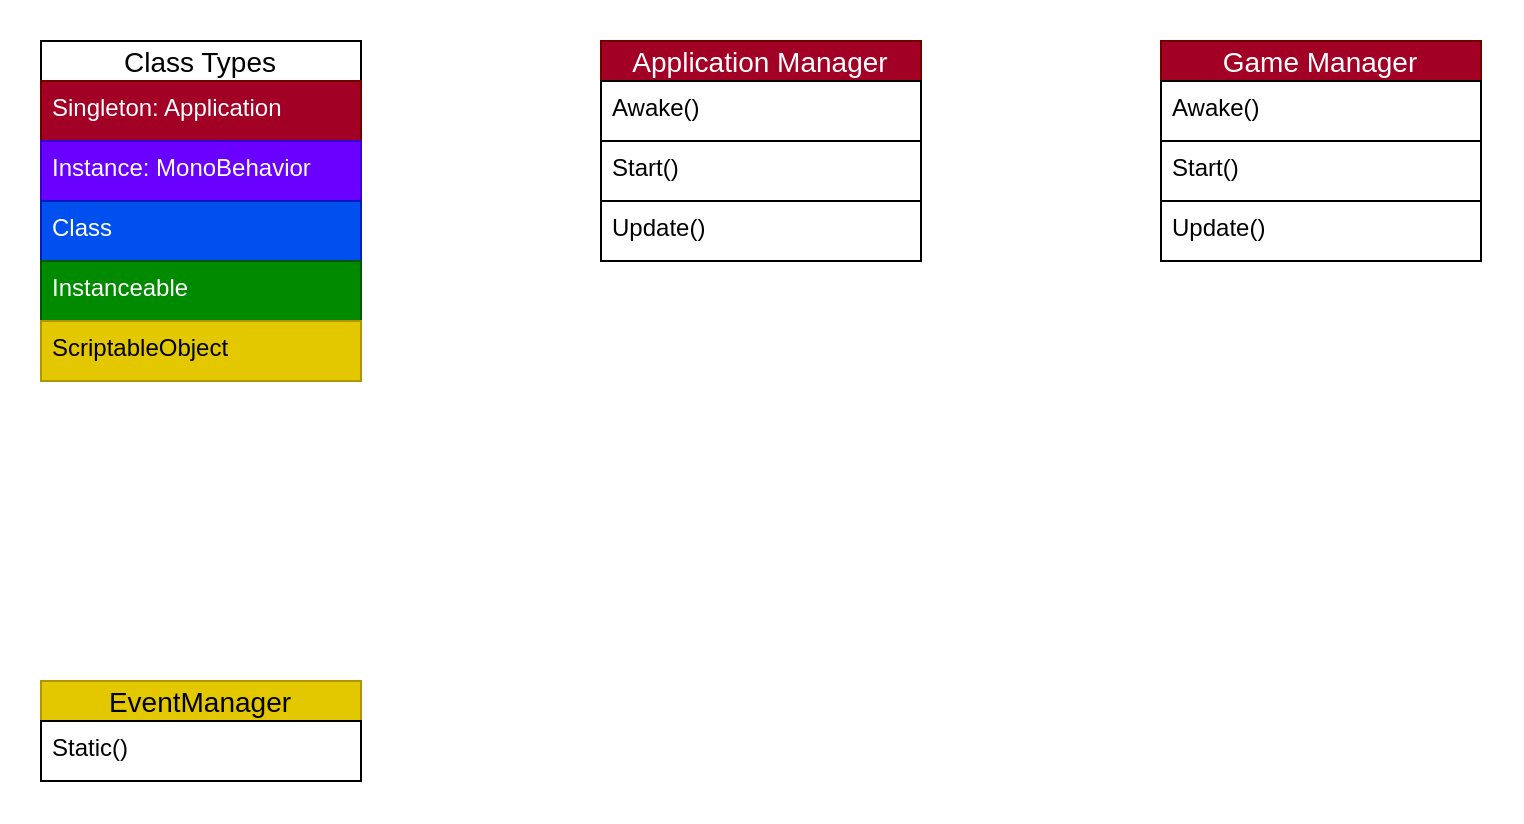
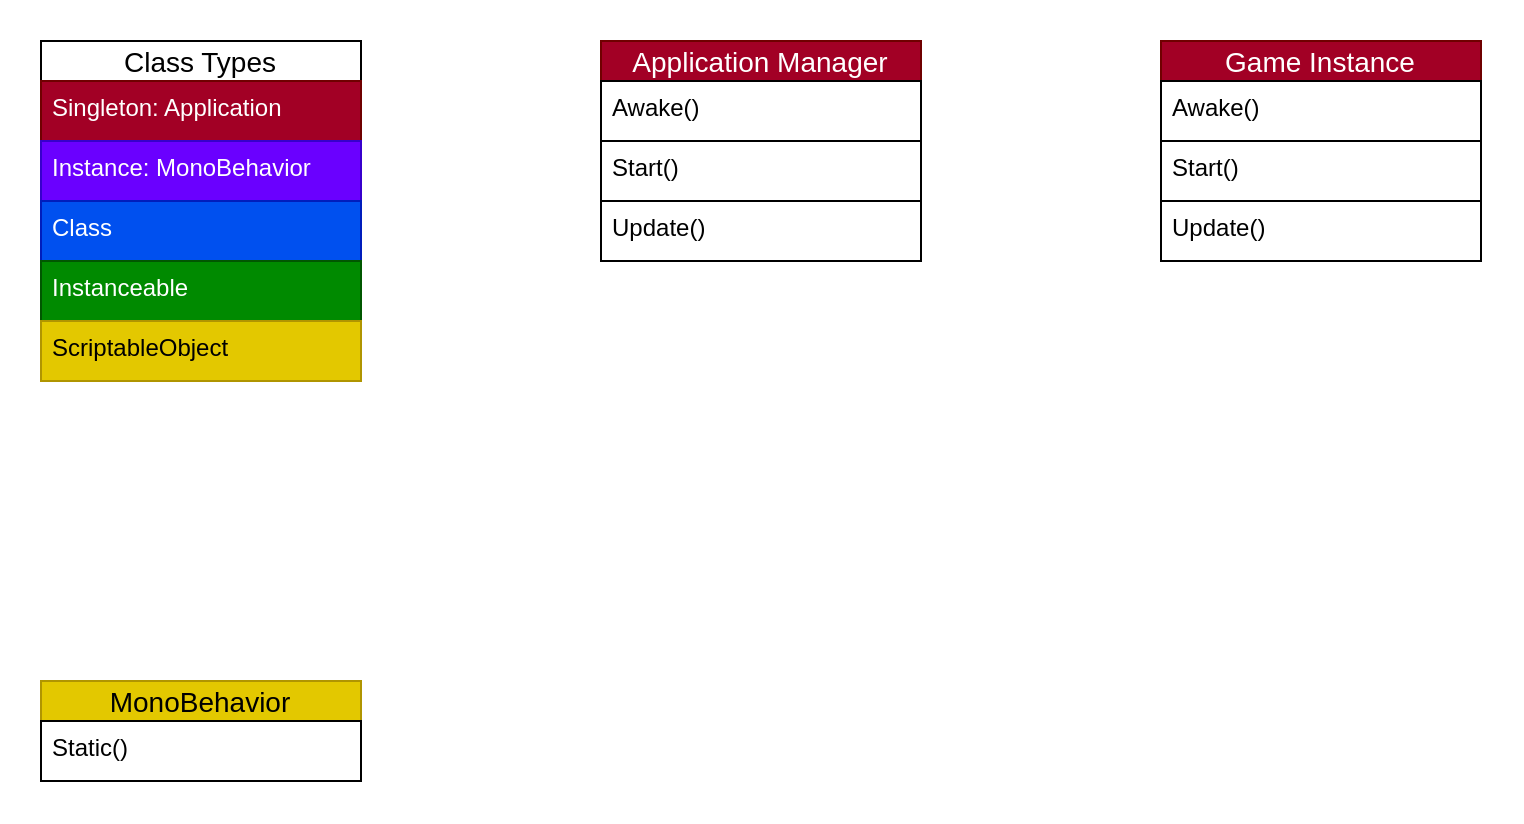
- <mxCell id="12" value="Game Manager" style="swimlane;fontStyle=0;childLayout=stackLayout;horizontal=1;startSize=20;horizontalStack=0;resizeParent=1;resizeParentMax=0;resizeLast=0;collapsible=1;marginBottom=0;align=center;fontSize=14;direction=east;fillColor=#a20025;fontColor=#ffffff;strokeColor=#6F0000;" vertex="1" parent="1"><mxGeometry x="580" width="160" height="110" as="geometry" y="20"><mxRectangle x="250" y="170" width="60" height="30" as="alternateBounds" /></mxGeometry></mxCell>
+ <mxCell id="12" value="Game Instance" style="swimlane;fontStyle=0;childLayout=stackLayout;horizontal=1;startSize=20;horizontalStack=0;resizeParent=1;resizeParentMax=0;resizeLast=0;collapsible=1;marginBottom=0;align=center;fontSize=14;direction=east;fillColor=#a20025;fontColor=#ffffff;strokeColor=#6F0000;" vertex="1" parent="1"><mxGeometry x="580" width="160" height="110" as="geometry" y="20"><mxRectangle x="250" y="170" width="60" height="30" as="alternateBounds" /></mxGeometry></mxCell>
- <mxCell id="16" value="EventManager" style="swimlane;fontStyle=0;childLayout=stackLayout;horizontal=1;startSize=20;horizontalStack=0;resizeParent=1;resizeParentMax=0;resizeLast=0;collapsible=1;marginBottom=0;align=center;fontSize=14;direction=east;fillColor=#e3c800;fontColor=#000000;strokeColor=#B09500;labelBackgroundColor=none;" vertex="1" parent="1"><mxGeometry x="20" y="340" width="160" height="50" as="geometry"><mxRectangle x="240" y="40" width="60" height="30" as="alternateBounds" /></mxGeometry></mxCell>
+ <mxCell id="16" value="MonoBehavior" style="swimlane;fontStyle=0;childLayout=stackLayout;horizontal=1;startSize=20;horizontalStack=0;resizeParent=1;resizeParentMax=0;resizeLast=0;collapsible=1;marginBottom=0;align=center;fontSize=14;direction=east;fillColor=#e3c800;fontColor=#000000;strokeColor=#B09500;labelBackgroundColor=none;" vertex="1" parent="1"><mxGeometry x="20" y="340" width="160" height="50" as="geometry"><mxRectangle x="240" y="40" width="60" height="30" as="alternateBounds" /></mxGeometry></mxCell>
